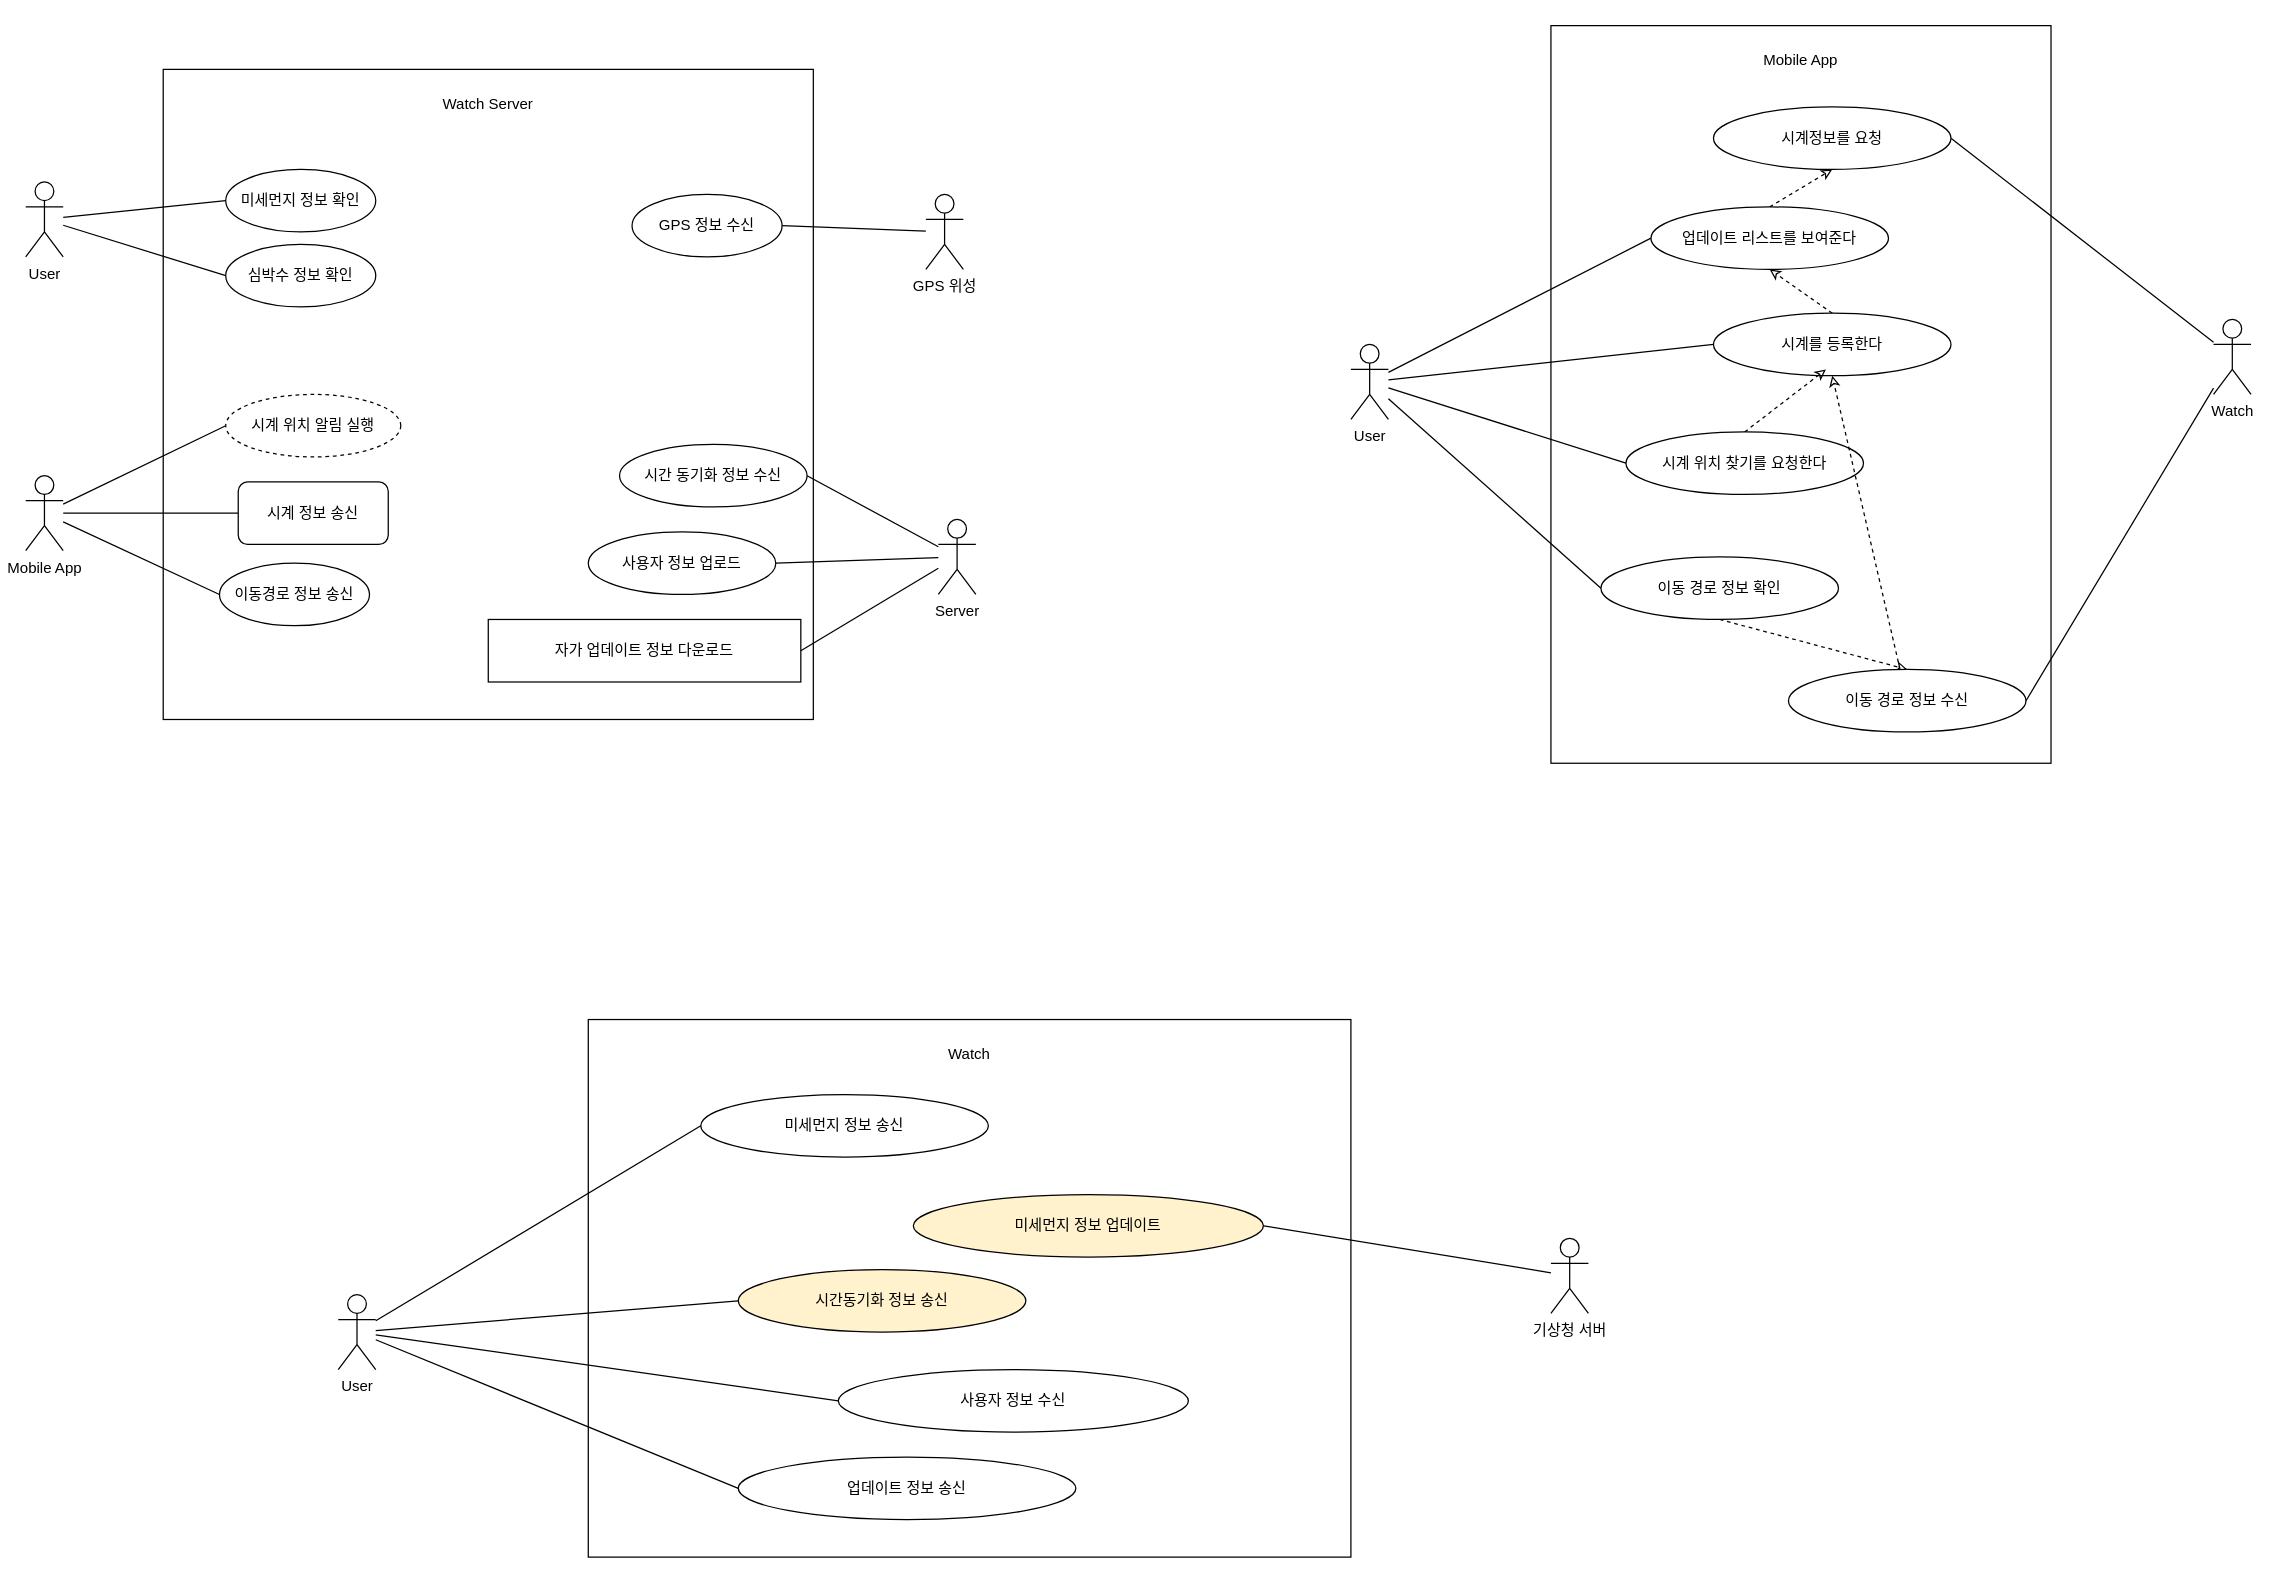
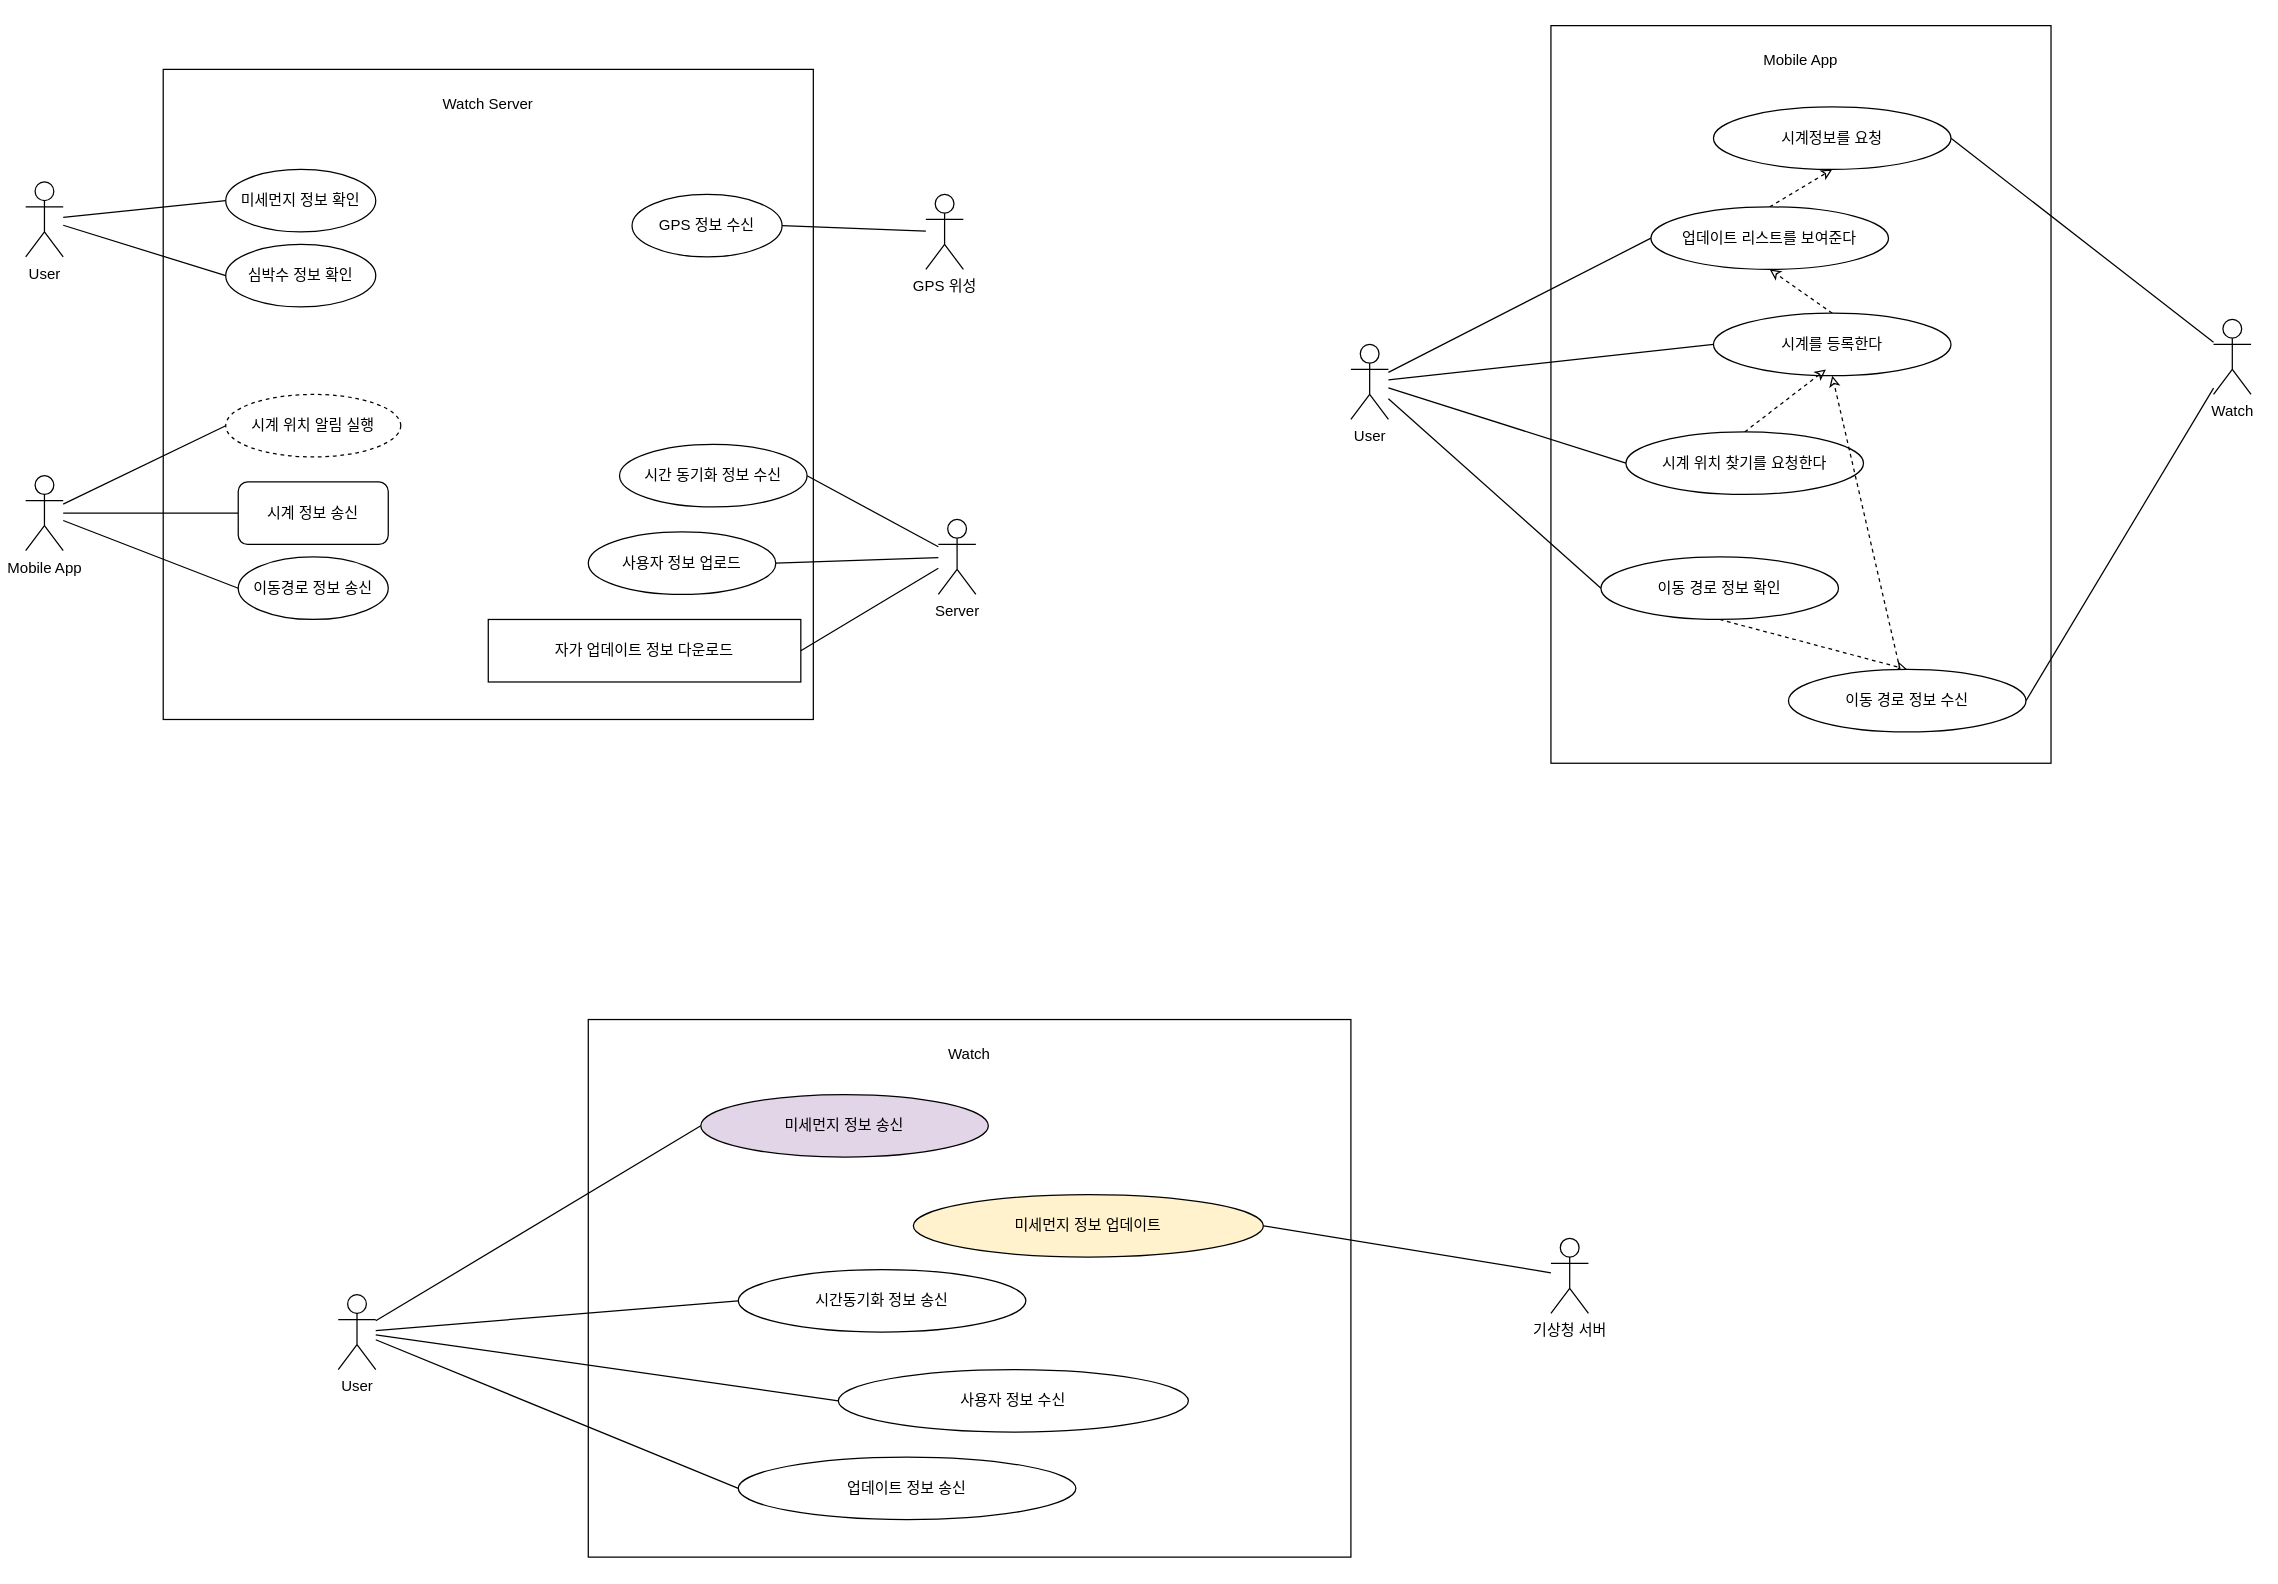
- <mxCell id="28" value="이동경로 정보 송신" style="ellipse;whiteSpace=wrap;html=1;" parent="1" vertex="1"><mxGeometry x="175" y="450" width="120" height="50" as="geometry" /></mxCell>
+ <mxCell id="28" value="이동경로 정보 송신" style="ellipse;whiteSpace=wrap;html=1;" parent="1" vertex="1"><mxGeometry x="190" y="445" width="120" height="50" as="geometry" /></mxCell>
- <mxCell id="10" value="미세먼지 정보 송신" style="ellipse;whiteSpace=wrap;html=1;" parent="1" vertex="1"><mxGeometry x="560" y="875" width="230" height="50" as="geometry" /></mxCell>
+ <mxCell id="10" value="미세먼지 정보 송신" style="ellipse;whiteSpace=wrap;html=1;fillColor=#e1d5e7;" parent="1" vertex="1"><mxGeometry x="560" y="875" width="230" height="50" as="geometry" /></mxCell>
- <mxCell id="12" value="시간동기화 정보 송신" style="ellipse;whiteSpace=wrap;html=1;fillColor=#fff2cc;" parent="1" vertex="1"><mxGeometry x="590" y="1015" width="230" height="50" as="geometry" /></mxCell>
+ <mxCell id="12" value="시간동기화 정보 송신" style="ellipse;whiteSpace=wrap;html=1;" parent="1" vertex="1"><mxGeometry x="590" y="1015" width="230" height="50" as="geometry" /></mxCell>
